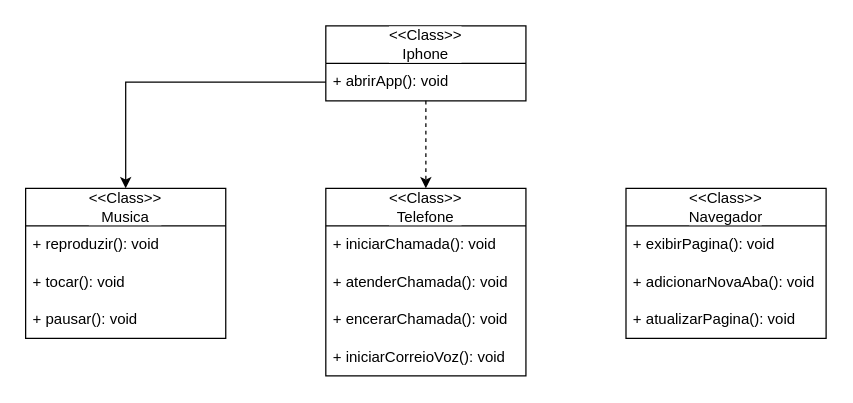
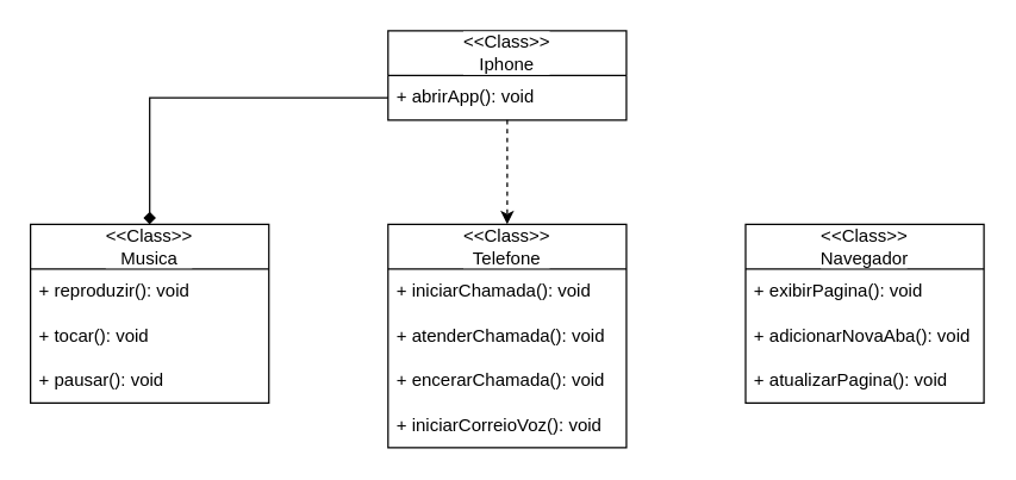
- <mxCell id="18" style="edgeStyle=orthogonalEdgeStyle;rounded=0;orthogonalLoop=1;jettySize=auto;html=1;entryX=0.5;entryY=0;entryDx=0;entryDy=0;labelBackgroundColor=default;" edge="1" parent="1" source="4" target="5"><mxGeometry relative="1" as="geometry" /></mxCell>
+ <mxCell id="18" style="edgeStyle=orthogonalEdgeStyle;rounded=0;orthogonalLoop=1;jettySize=auto;html=1;entryX=0.5;entryY=0;entryDx=0;entryDy=0;labelBackgroundColor=default;endArrow=diamond;" edge="1" parent="1" source="4" target="5"><mxGeometry relative="1" as="geometry" /></mxCell>
